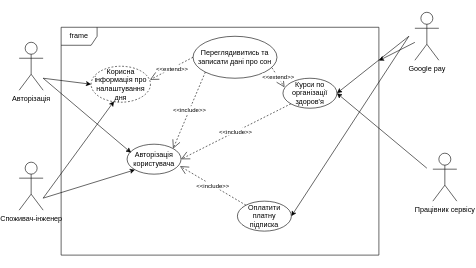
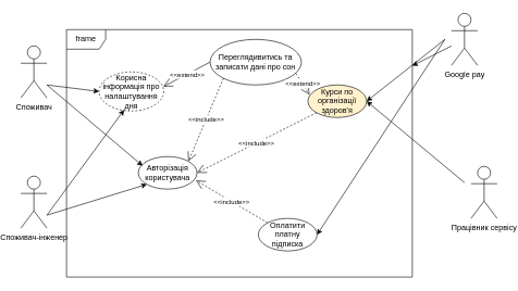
- <mxCell id="20" value="&lt;font style=&quot;font-size: 10px;&quot;&gt;&amp;lt;&amp;lt;extend&amp;gt;&amp;gt;&lt;/font&gt;" style="endArrow=open;endSize=12;dashed=1;html=1;rounded=0;entryX=0.993;entryY=0.375;entryDx=0;entryDy=0;entryPerimeter=0;exitX=0;exitY=0.5;exitDx=0;exitDy=0;" parent="1" source="6" target="8" edge="1"><mxGeometry width="160" relative="1" as="geometry"><mxPoint x="290" y="94.58" as="sourcePoint" /><mxPoint x="450" y="94.58" as="targetPoint" /><Array as="points" /><mxPoint as="offset" /></mxGeometry></mxCell>
+ <mxCell id="20" value="&lt;font style=&quot;font-size: 10px;&quot;&gt;&amp;lt;&amp;lt;extend&amp;gt;&amp;gt;&lt;/font&gt;" style="endArrow=open;endSize=12;dashed=0;html=1;rounded=0;entryX=0.993;entryY=0.375;entryDx=0;entryDy=0;entryPerimeter=0;exitX=0;exitY=0.5;exitDx=0;exitDy=0;" parent="1" source="6" target="8" edge="1"><mxGeometry width="160" relative="1" as="geometry"><mxPoint x="290" y="94.58" as="sourcePoint" /><mxPoint x="450" y="94.58" as="targetPoint" /><Array as="points" /><mxPoint as="offset" /></mxGeometry></mxCell>
- <mxCell id="10" value="Курси по організації здоров'я" style="ellipse;whiteSpace=wrap;html=1;" parent="1" vertex="1"><mxGeometry x="460" y="130" width="90" height="50" as="geometry" /></mxCell>
+ <mxCell id="10" value="Курси по організації здоров'я" style="ellipse;whiteSpace=wrap;html=1;fillColor=#fff2cc;" parent="1" vertex="1"><mxGeometry x="460" y="130" width="90" height="50" as="geometry" /></mxCell>
- <mxCell id="3" value="Авторізація" style="shape=umlActor;verticalLabelPosition=bottom;verticalAlign=top;html=1;" parent="1" vertex="1"><mxGeometry x="20" y="70" width="40" height="80" as="geometry" /></mxCell>
+ <mxCell id="3" value="Споживач" style="shape=umlActor;verticalLabelPosition=bottom;verticalAlign=top;html=1;" parent="1" vertex="1"><mxGeometry x="20" y="70" width="40" height="80" as="geometry" /></mxCell>
